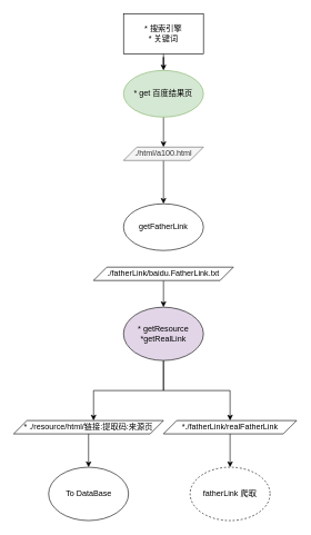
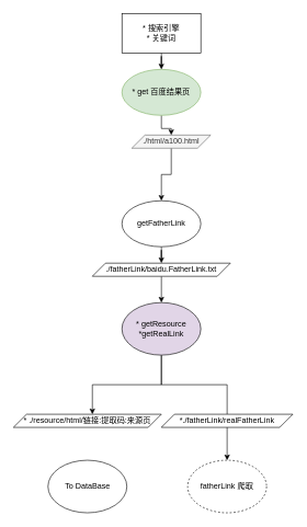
- <mxCell id="3" value="./html/a100.html" style="shape=parallelogram;perimeter=parallelogramPerimeter;whiteSpace=wrap;html=1;fixedSize=1;rounded=0;shadow=0;glass=0;sketch=0;fillColor=#f5f5f5;strokeColor=#666666;fontColor=#333333;" vertex="1" parent="1"><mxGeometry x="185" y="220" width="120" height="20" as="geometry" /></mxCell>
+ <mxCell id="3" value="./html/a100.html" style="shape=parallelogram;perimeter=parallelogramPerimeter;whiteSpace=wrap;html=1;fixedSize=1;rounded=0;shadow=0;glass=0;sketch=0;fillColor=#f5f5f5;strokeColor=#666666;fontColor=#333333;" vertex="1" parent="1"><mxGeometry x="200" y="205" width="120" height="20" as="geometry" /></mxCell>
+ <mxCell id="8" value="" style="edgeStyle=orthogonalEdgeStyle;rounded=0;orthogonalLoop=1;jettySize=auto;html=1;" edge="1" parent="1" source="9" target="11"><mxGeometry relative="1" as="geometry" /></mxCell>
- <mxCell id="13" style="edgeStyle=orthogonalEdgeStyle;rounded=0;orthogonalLoop=1;jettySize=auto;html=1;entryX=0.5;entryY=0;entryDx=0;entryDy=0;" edge="1" parent="1" source="14" target="18"><mxGeometry relative="1" as="geometry" /></mxCell>
+ <mxCell id="13" style="edgeStyle=orthogonalEdgeStyle;rounded=0;orthogonalLoop=1;jettySize=auto;html=1;entryX=0.5;entryY=0;entryDx=0;entryDy=0;endArrow=none;" edge="1" parent="1" source="14" target="18"><mxGeometry relative="1" as="geometry" /></mxCell>
- <mxCell id="15" value="" style="edgeStyle=orthogonalEdgeStyle;rounded=0;orthogonalLoop=1;jettySize=auto;html=1;" edge="1" parent="1" source="16" target="20"><mxGeometry relative="1" as="geometry" /></mxCell>
